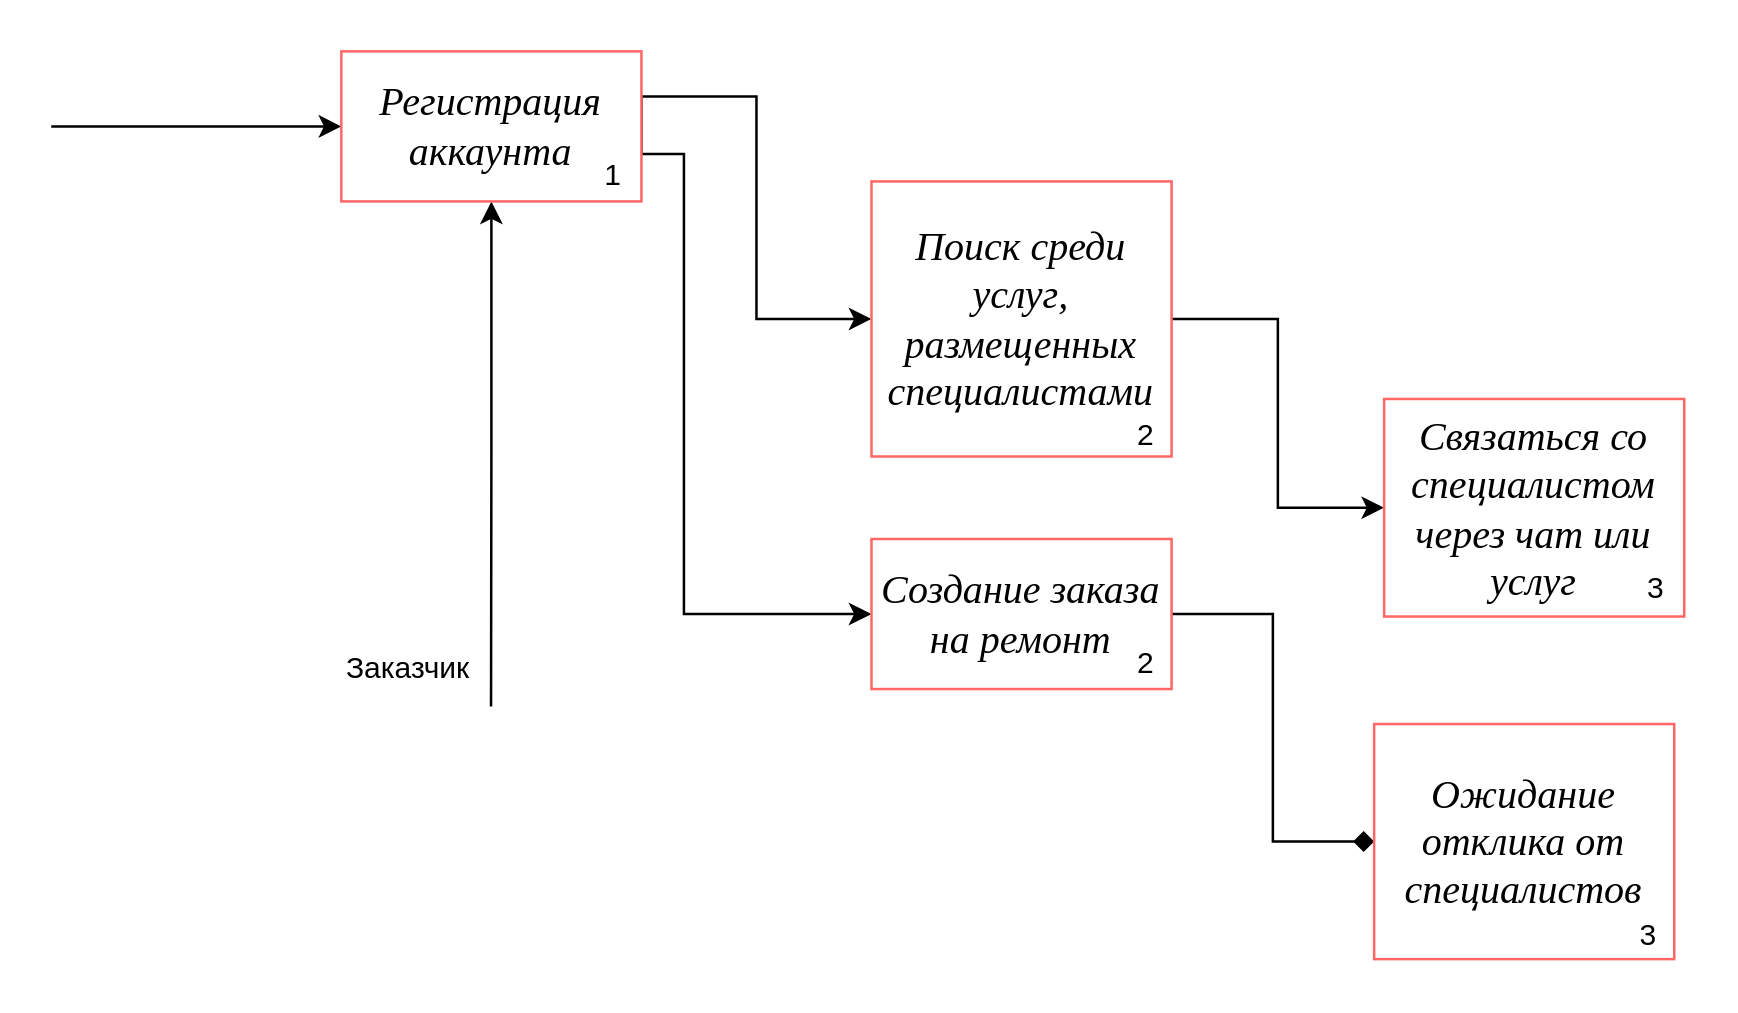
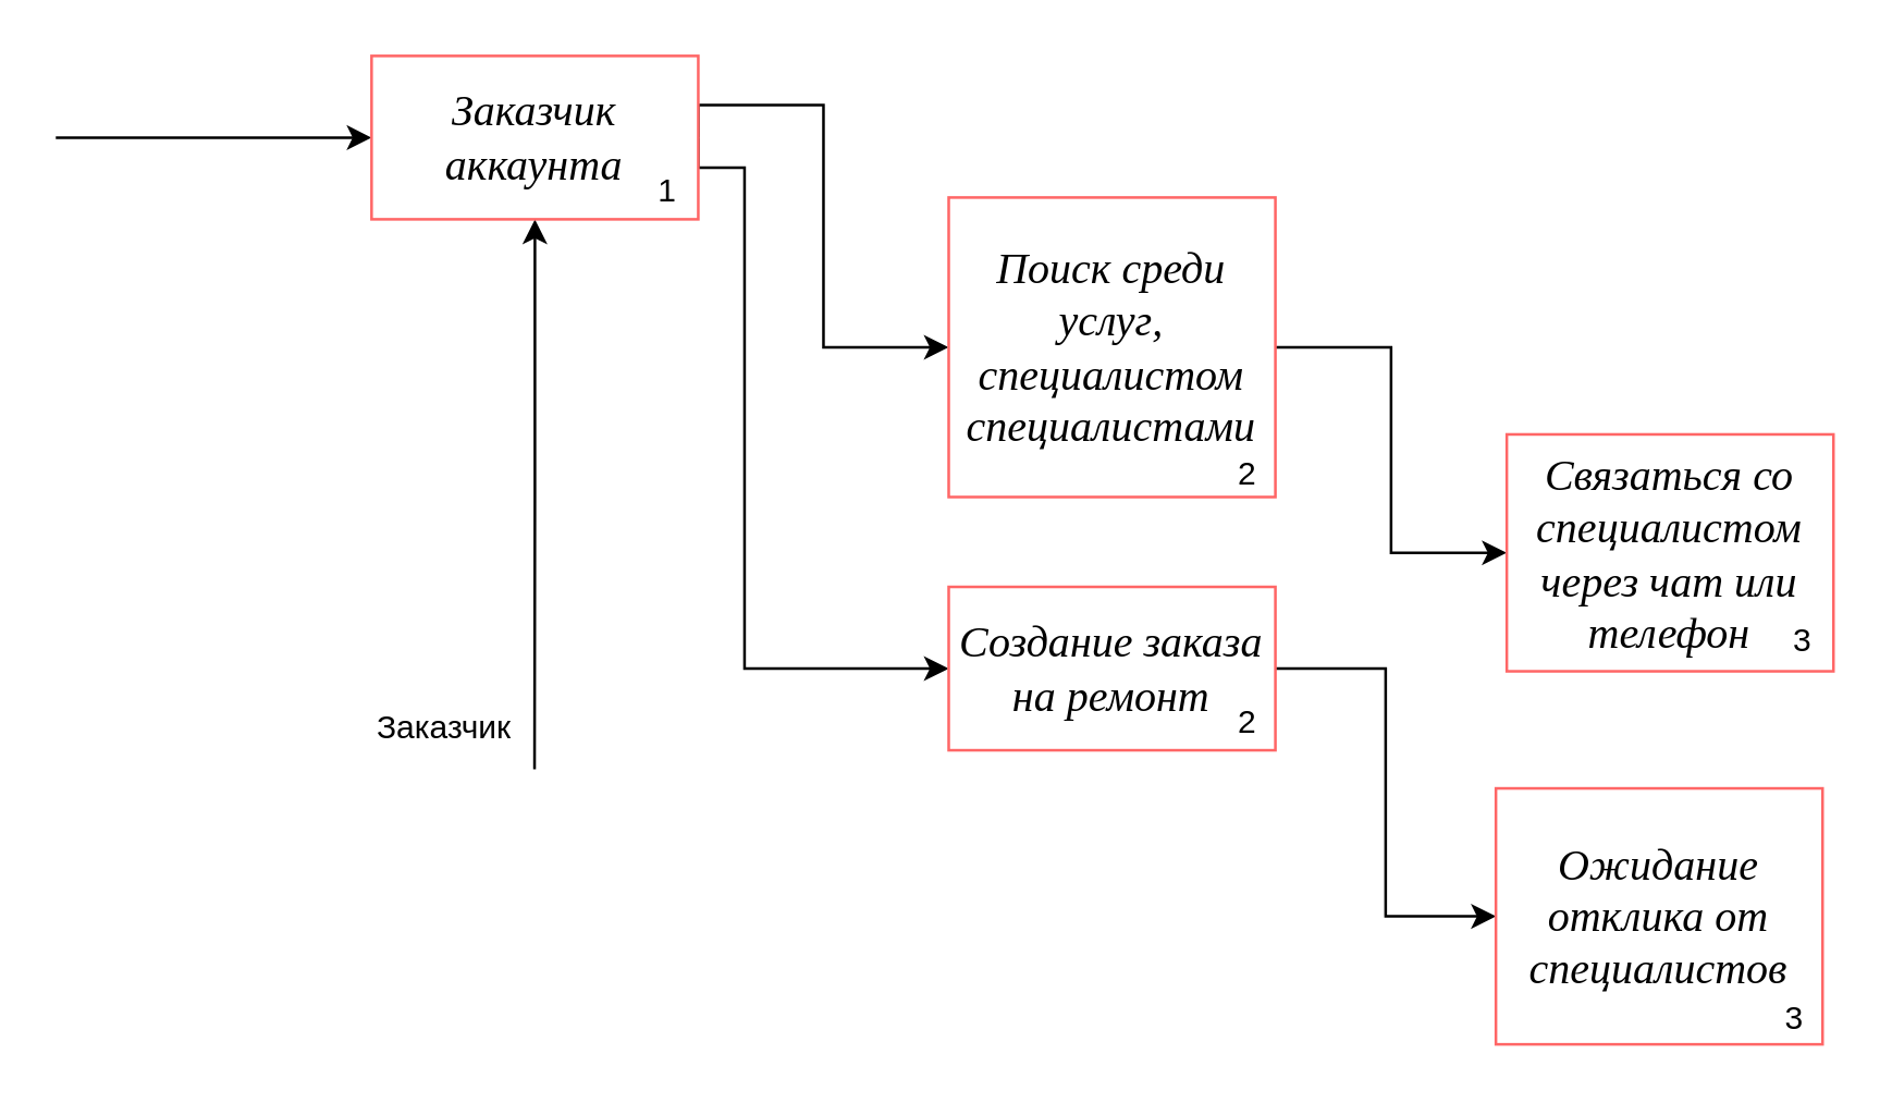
- <mxCell id="6" value="Регистрация аккаунта" style="rounded=0;whiteSpace=wrap;html=1;fontFamily=GOST type A Regular;fontSource=https%3A%2F%2Fwebfonts.pro%2Flight-fonts%2F123-gost_type_a.html;fontStyle=2;strokeColor=#ff6666;fontSize=16;" vertex="1" parent="1"><mxGeometry x="136" y="20" width="120" height="60" as="geometry" /></mxCell>
+ <mxCell id="6" value="Заказчик аккаунта" style="rounded=0;whiteSpace=wrap;html=1;fontFamily=GOST type A Regular;fontSource=https%3A%2F%2Fwebfonts.pro%2Flight-fonts%2F123-gost_type_a.html;fontStyle=2;strokeColor=#ff6666;fontSize=16;" vertex="1" parent="1"><mxGeometry x="136" y="20" width="120" height="60" as="geometry" /></mxCell>
- <mxCell id="9" value="Поиск среди услуг, размещенных специалистами" style="rounded=0;whiteSpace=wrap;html=1;fontFamily=GOST type A Regular;fontSource=https%3A%2F%2Fwebfonts.pro%2Flight-fonts%2F123-gost_type_a.html;fontStyle=2;strokeColor=#ff6666;fontSize=16;" vertex="1" parent="1"><mxGeometry x="348" y="72" width="120" height="110" as="geometry" /></mxCell>
+ <mxCell id="9" value="Поиск среди услуг, специалистом специалистами" style="rounded=0;whiteSpace=wrap;html=1;fontFamily=GOST type A Regular;fontSource=https%3A%2F%2Fwebfonts.pro%2Flight-fonts%2F123-gost_type_a.html;fontStyle=2;strokeColor=#ff6666;fontSize=16;" vertex="1" parent="1"><mxGeometry x="348" y="72" width="120" height="110" as="geometry" /></mxCell>
- <mxCell id="13" value="Связаться со специалистом через чат или услуг" style="rounded=0;whiteSpace=wrap;html=1;fontFamily=GOST type A Regular;fontSource=https%3A%2F%2Fwebfonts.pro%2Flight-fonts%2F123-gost_type_a.html;fontStyle=2;strokeColor=#ff6666;fontSize=16;" vertex="1" parent="1"><mxGeometry x="553" y="159" width="120" height="87" as="geometry" /></mxCell>
+ <mxCell id="13" value="Связаться со специалистом через чат или телефон" style="rounded=0;whiteSpace=wrap;html=1;fontFamily=GOST type A Regular;fontSource=https%3A%2F%2Fwebfonts.pro%2Flight-fonts%2F123-gost_type_a.html;fontStyle=2;strokeColor=#ff6666;fontSize=16;" vertex="1" parent="1"><mxGeometry x="553" y="159" width="120" height="87" as="geometry" /></mxCell>
- <mxCell id="10" style="edgeStyle=orthogonalEdgeStyle;rounded=0;orthogonalLoop=1;jettySize=auto;html=1;exitX=1;exitY=0.5;exitDx=0;exitDy=0;entryX=0;entryY=0.5;entryDx=0;entryDy=0;endArrow=diamond;" edge="1" parent="1" source="11" target="12"><mxGeometry relative="1" as="geometry" /></mxCell>
+ <mxCell id="10" style="edgeStyle=orthogonalEdgeStyle;rounded=0;orthogonalLoop=1;jettySize=auto;html=1;exitX=1;exitY=0.5;exitDx=0;exitDy=0;entryX=0;entryY=0.5;entryDx=0;entryDy=0;" edge="1" parent="1" source="11" target="12"><mxGeometry relative="1" as="geometry" /></mxCell>
